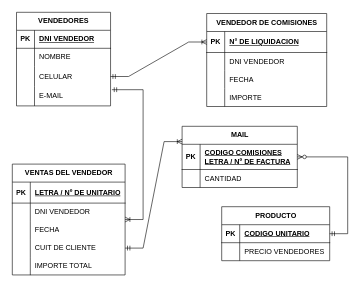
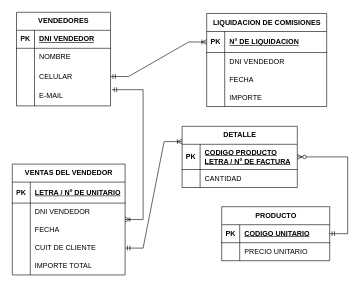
- <mxCell id="38" value="VENDEDOR DE COMISIONES" style="shape=table;startSize=30;container=1;collapsible=1;childLayout=tableLayout;fixedRows=1;rowLines=0;fontStyle=1;align=center;resizeLast=1;html=1;" parent="1" vertex="1"><mxGeometry x="344" y="22" width="200" height="155" as="geometry" /></mxCell>
+ <mxCell id="38" value="LIQUIDACION DE COMISIONES" style="shape=table;startSize=30;container=1;collapsible=1;childLayout=tableLayout;fixedRows=1;rowLines=0;fontStyle=1;align=center;resizeLast=1;html=1;" parent="1" vertex="1"><mxGeometry x="344" y="22" width="200" height="155" as="geometry" /></mxCell>
- <mxCell id="31" value="MAIL" style="shape=table;startSize=30;container=1;collapsible=1;childLayout=tableLayout;fixedRows=1;rowLines=0;fontStyle=1;align=center;resizeLast=1;html=1;" parent="1" vertex="1"><mxGeometry x="303" y="210" width="192" height="102" as="geometry" /></mxCell>
+ <mxCell id="31" value="DETALLE" style="shape=table;startSize=30;container=1;collapsible=1;childLayout=tableLayout;fixedRows=1;rowLines=0;fontStyle=1;align=center;resizeLast=1;html=1;" parent="1" vertex="1"><mxGeometry x="303" y="210" width="192" height="102" as="geometry" /></mxCell>
- <mxCell id="34" value="CODIGO COMISIONES&lt;div&gt;LETRA / Nº DE FACTURA&lt;/div&gt;" style="shape=partialRectangle;connectable=0;fillColor=none;top=0;left=0;bottom=0;right=0;align=left;spacingLeft=6;fontStyle=5;overflow=hidden;whiteSpace=wrap;html=1;" parent="32" vertex="1"><mxGeometry x="30" width="162" height="42" as="geometry"><mxRectangle width="162" height="42" as="alternateBounds" /></mxGeometry></mxCell>
+ <mxCell id="34" value="CODIGO PRODUCTO&lt;div&gt;LETRA / Nº DE FACTURA&lt;/div&gt;" style="shape=partialRectangle;connectable=0;fillColor=none;top=0;left=0;bottom=0;right=0;align=left;spacingLeft=6;fontStyle=5;overflow=hidden;whiteSpace=wrap;html=1;" parent="32" vertex="1"><mxGeometry x="30" width="162" height="42" as="geometry"><mxRectangle width="162" height="42" as="alternateBounds" /></mxGeometry></mxCell>
- <mxCell id="57" value="PRECIO VENDEDORES" style="shape=partialRectangle;connectable=0;fillColor=none;top=0;left=0;bottom=0;right=0;align=left;spacingLeft=6;overflow=hidden;whiteSpace=wrap;html=1;" vertex="1" parent="55"><mxGeometry x="30" width="150" height="30" as="geometry"><mxRectangle width="150" height="30" as="alternateBounds" /></mxGeometry></mxCell>
+ <mxCell id="57" value="PRECIO UNITARIO" style="shape=partialRectangle;connectable=0;fillColor=none;top=0;left=0;bottom=0;right=0;align=left;spacingLeft=6;overflow=hidden;whiteSpace=wrap;html=1;" vertex="1" parent="55"><mxGeometry x="30" width="150" height="30" as="geometry"><mxRectangle width="150" height="30" as="alternateBounds" /></mxGeometry></mxCell>
